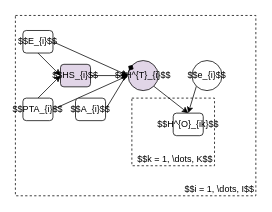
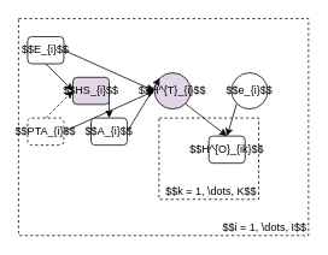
- <mxCell id="17" style="edgeStyle=none;rounded=0;orthogonalLoop=1;jettySize=auto;html=1;exitX=1;exitY=0.5;exitDx=0;exitDy=0;entryX=0;entryY=0;entryDx=0;entryDy=0;endArrow=diamond;" parent="1" source="18" target="6" edge="1"><mxGeometry relative="1" as="geometry" /></mxCell>
+ <mxCell id="17" style="edgeStyle=none;rounded=0;orthogonalLoop=1;jettySize=auto;html=1;exitX=1;exitY=0.5;exitDx=0;exitDy=0;entryX=0;entryY=0;entryDx=0;entryDy=0;" parent="1" source="18" target="6" edge="1"><mxGeometry relative="1" as="geometry" /></mxCell>
- <mxCell id="9" style="edgeStyle=none;rounded=0;orthogonalLoop=1;jettySize=auto;html=1;exitX=1;exitY=0.5;exitDx=0;exitDy=0;entryX=0;entryY=0.5;entryDx=0;entryDy=0;" parent="1" source="10" target="6" edge="1"><mxGeometry relative="1" as="geometry" /></mxCell>
+ <mxCell id="9" style="edgeStyle=none;rounded=0;orthogonalLoop=1;jettySize=auto;html=1;exitX=1;exitY=0.5;exitDx=0;exitDy=0;" parent="1" source="10" target="18" edge="1"><mxGeometry relative="1" as="geometry" /></mxCell>
- <mxCell id="11" style="edgeStyle=none;rounded=0;orthogonalLoop=1;jettySize=auto;html=1;exitX=0.5;exitY=0;exitDx=0;exitDy=0;entryX=0;entryY=0.5;entryDx=0;entryDy=0;" parent="1" source="13" target="10" edge="1"><mxGeometry relative="1" as="geometry" /></mxCell>
+ <mxCell id="11" style="edgeStyle=none;rounded=0;orthogonalLoop=1;jettySize=auto;html=1;exitX=0.5;exitY=0;exitDx=0;exitDy=0;entryX=0;entryY=0.5;entryDx=0;entryDy=0;dashed=1;" parent="1" source="13" target="10" edge="1"><mxGeometry relative="1" as="geometry" /></mxCell>
- <mxCell id="13" value="&lt;div&gt;$$PTA_{i}$$&lt;/div&gt;" style="rounded=1;whiteSpace=wrap;html=1;" parent="1" vertex="1"><mxGeometry x="30" y="130" width="40" height="30" as="geometry" /></mxCell>
+ <mxCell id="13" value="&lt;div&gt;$$PTA_{i}$$&lt;/div&gt;" style="rounded=1;whiteSpace=wrap;html=1;dashed=1;" parent="1" vertex="1"><mxGeometry x="30" y="130" width="40" height="30" as="geometry" /></mxCell>
